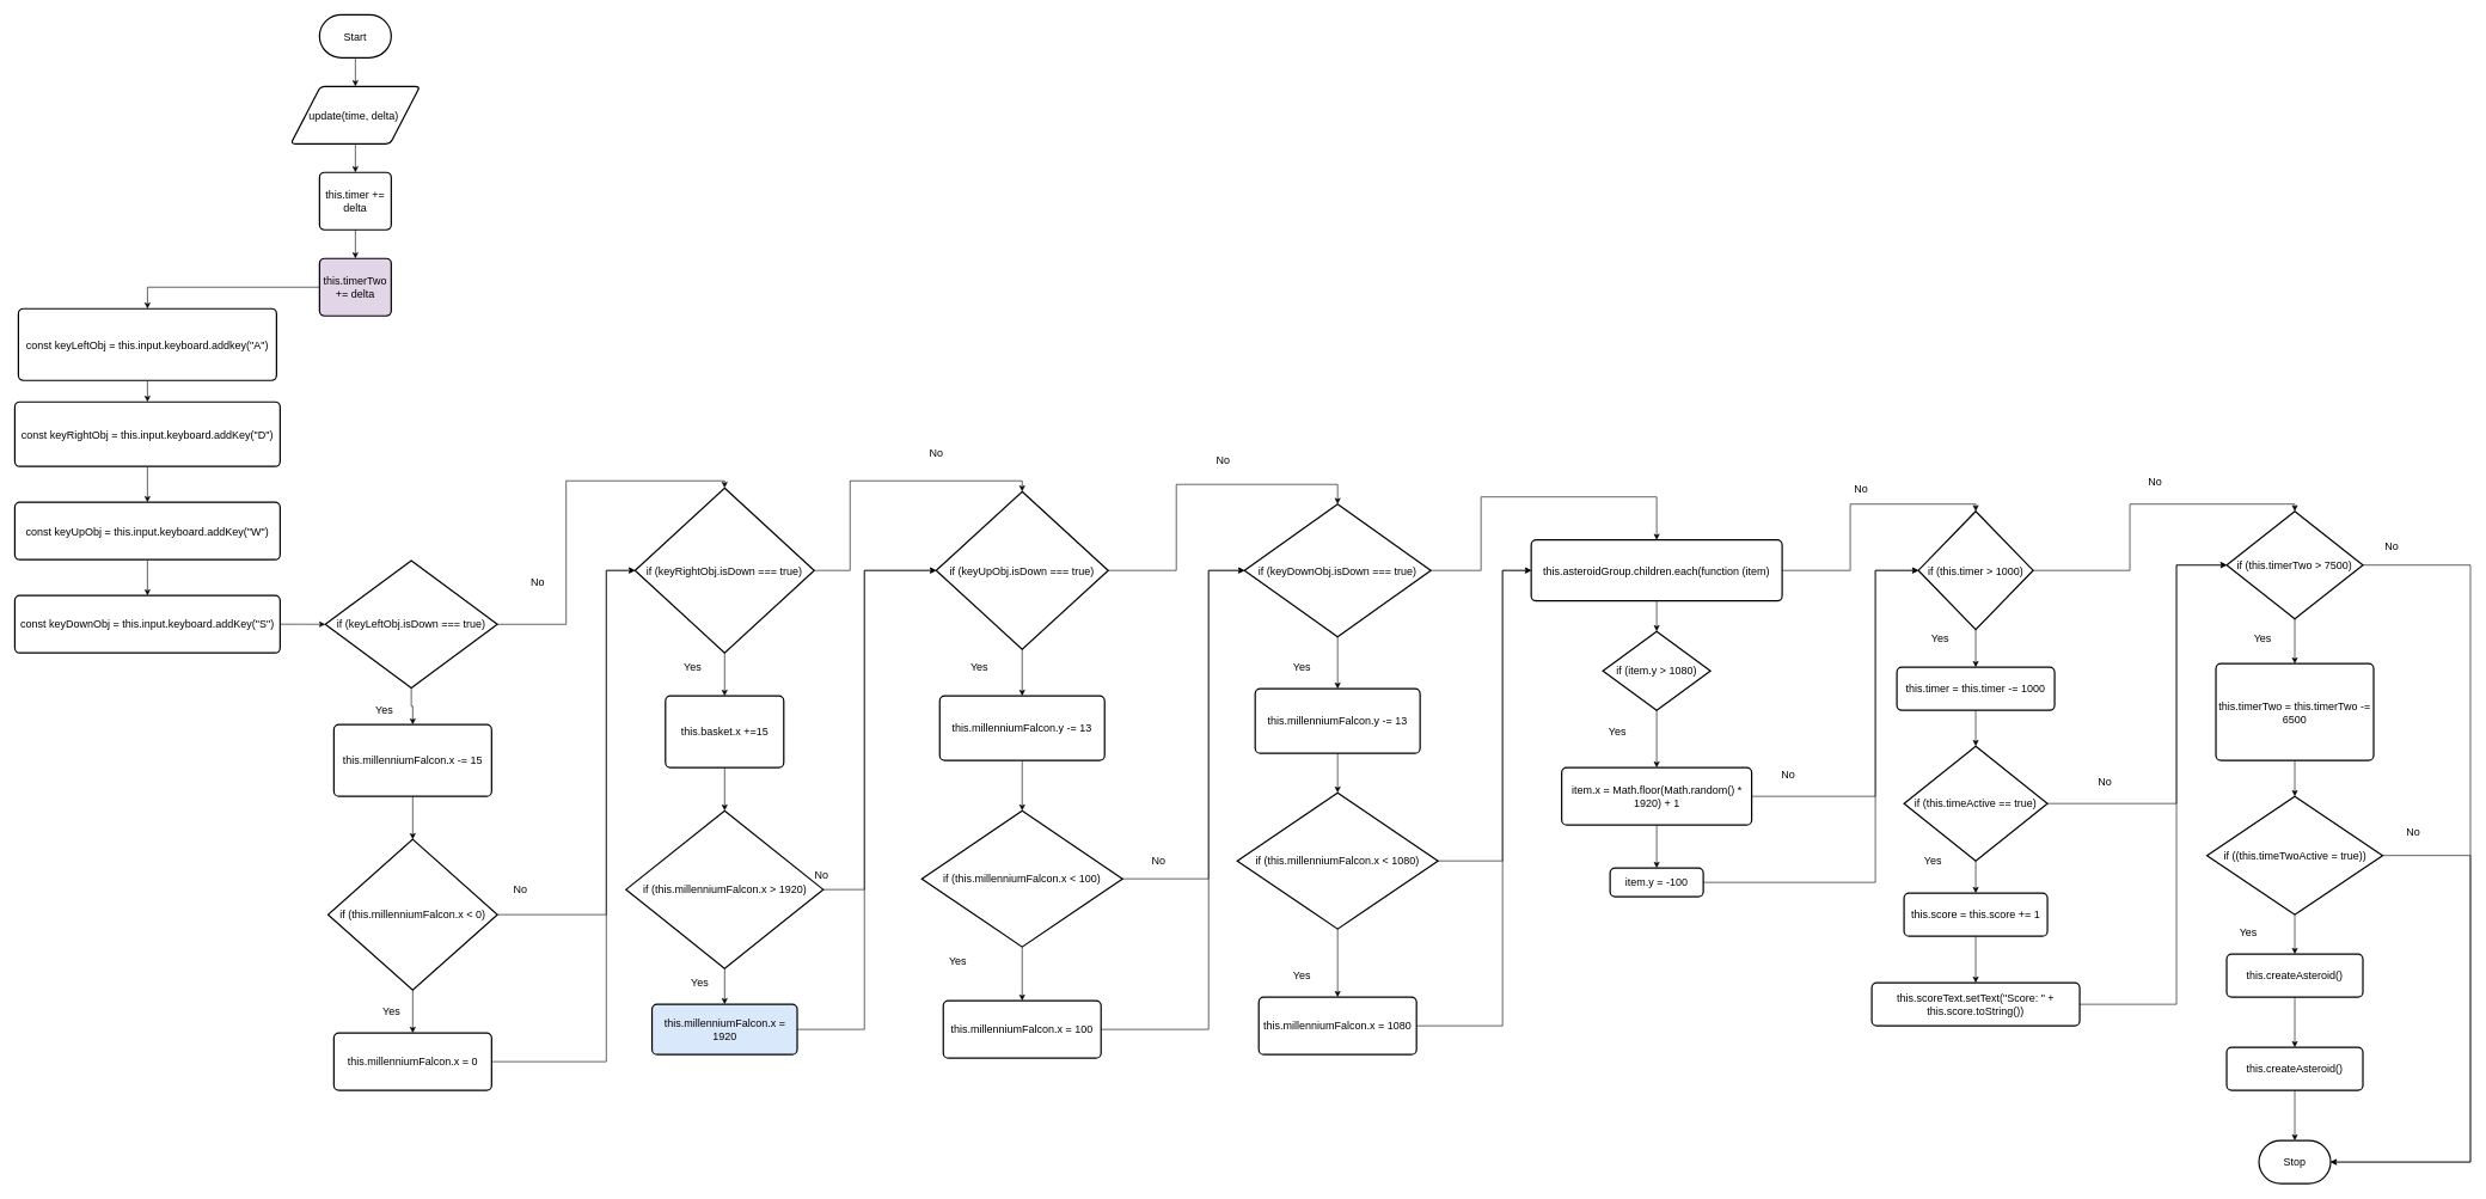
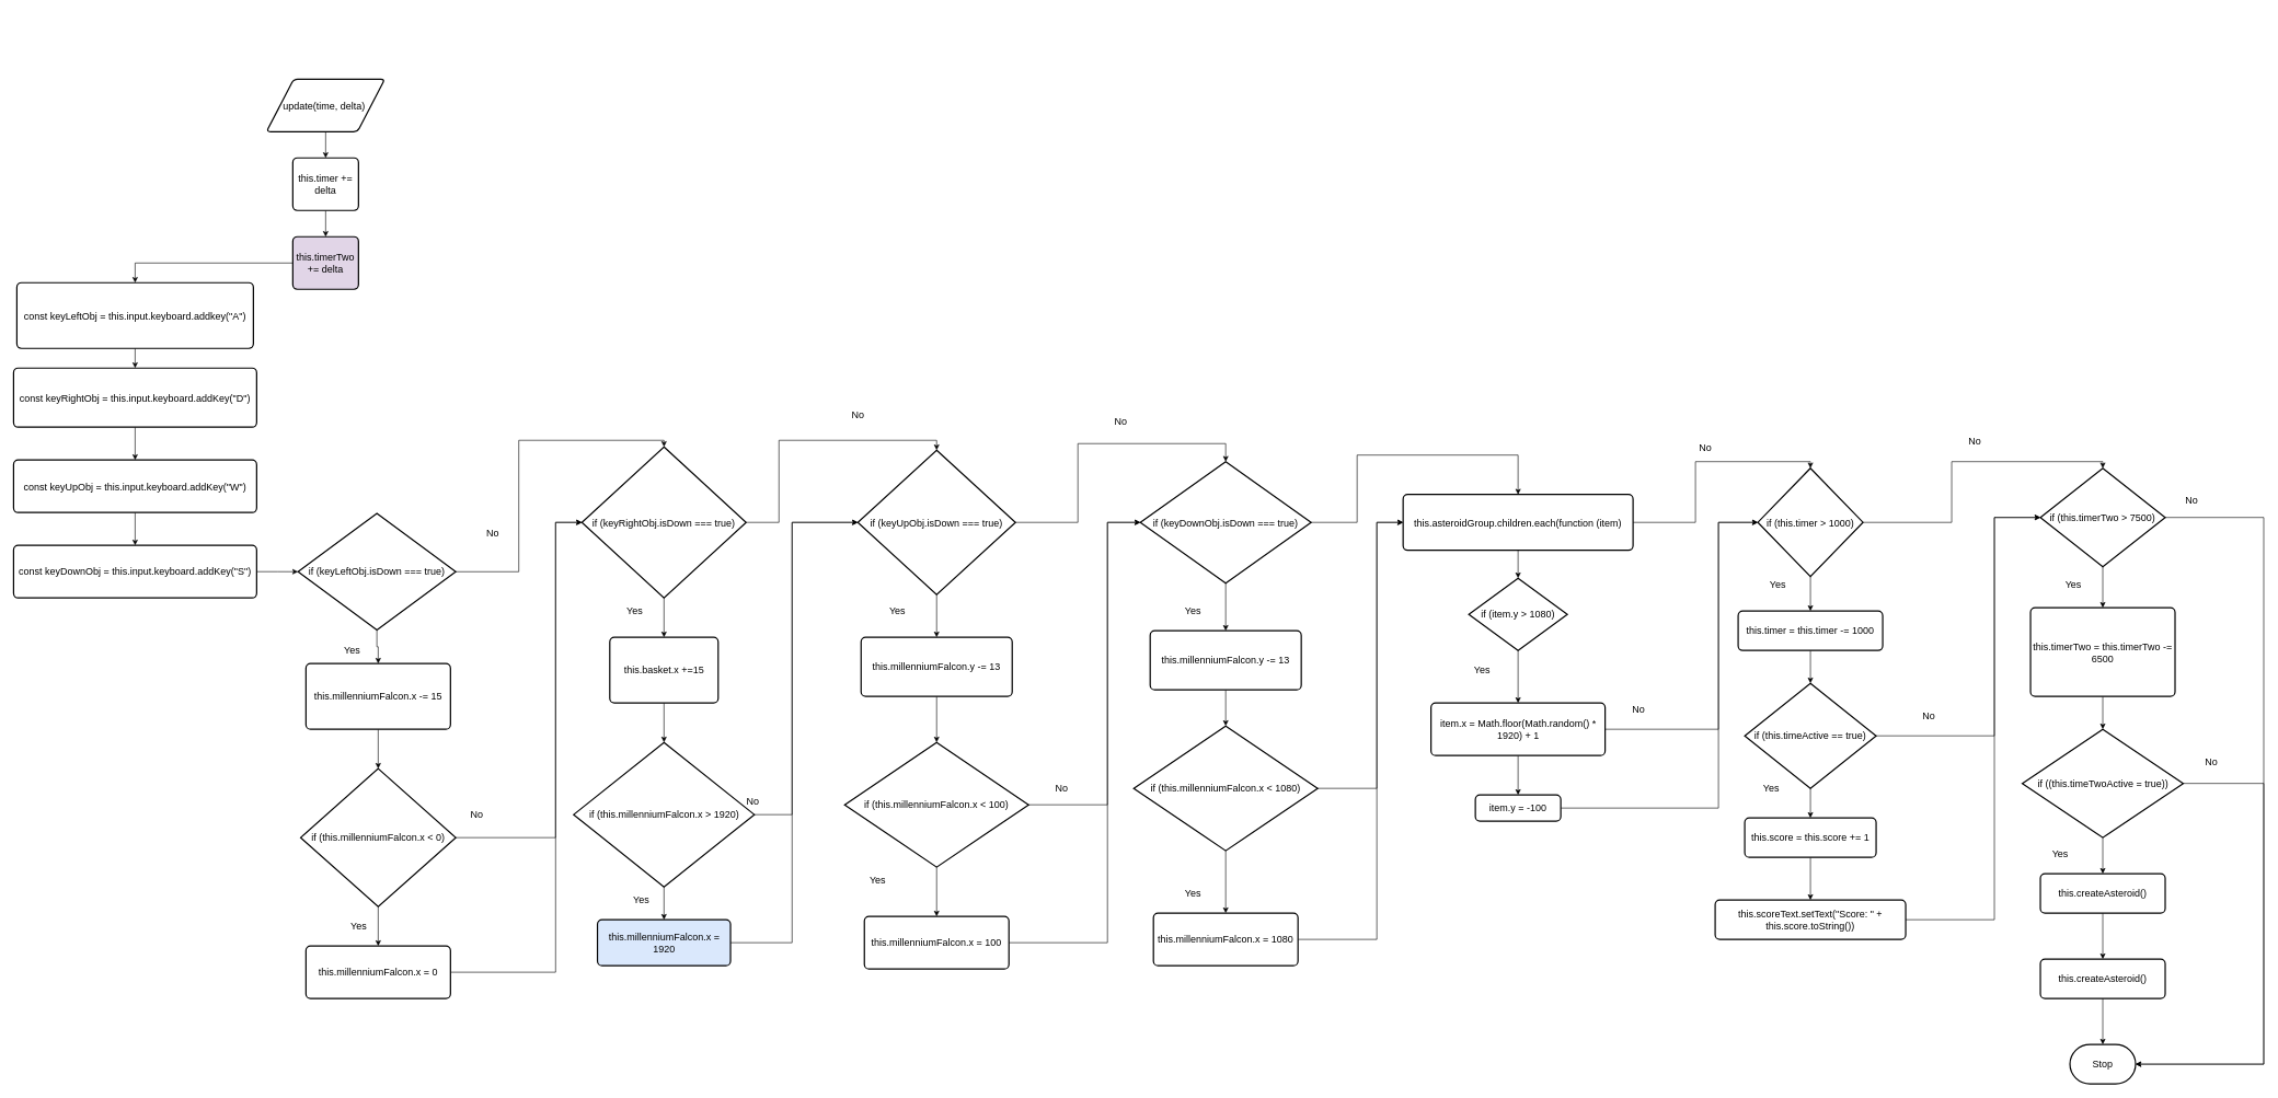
- <mxCell id="3" value="&lt;font style=&quot;font-size: 15px&quot;&gt;Start&lt;/font&gt;" style="strokeWidth=2;html=1;shape=mxgraph.flowchart.terminator;whiteSpace=wrap;" parent="1" vertex="1"><mxGeometry x="445" y="20" width="100" height="60" as="geometry" /></mxCell>
- <mxCell id="2" style="edgeStyle=orthogonalEdgeStyle;html=1;rounded=0;" parent="1" source="3" target="10" edge="1"><mxGeometry relative="1" as="geometry" /></mxCell>
